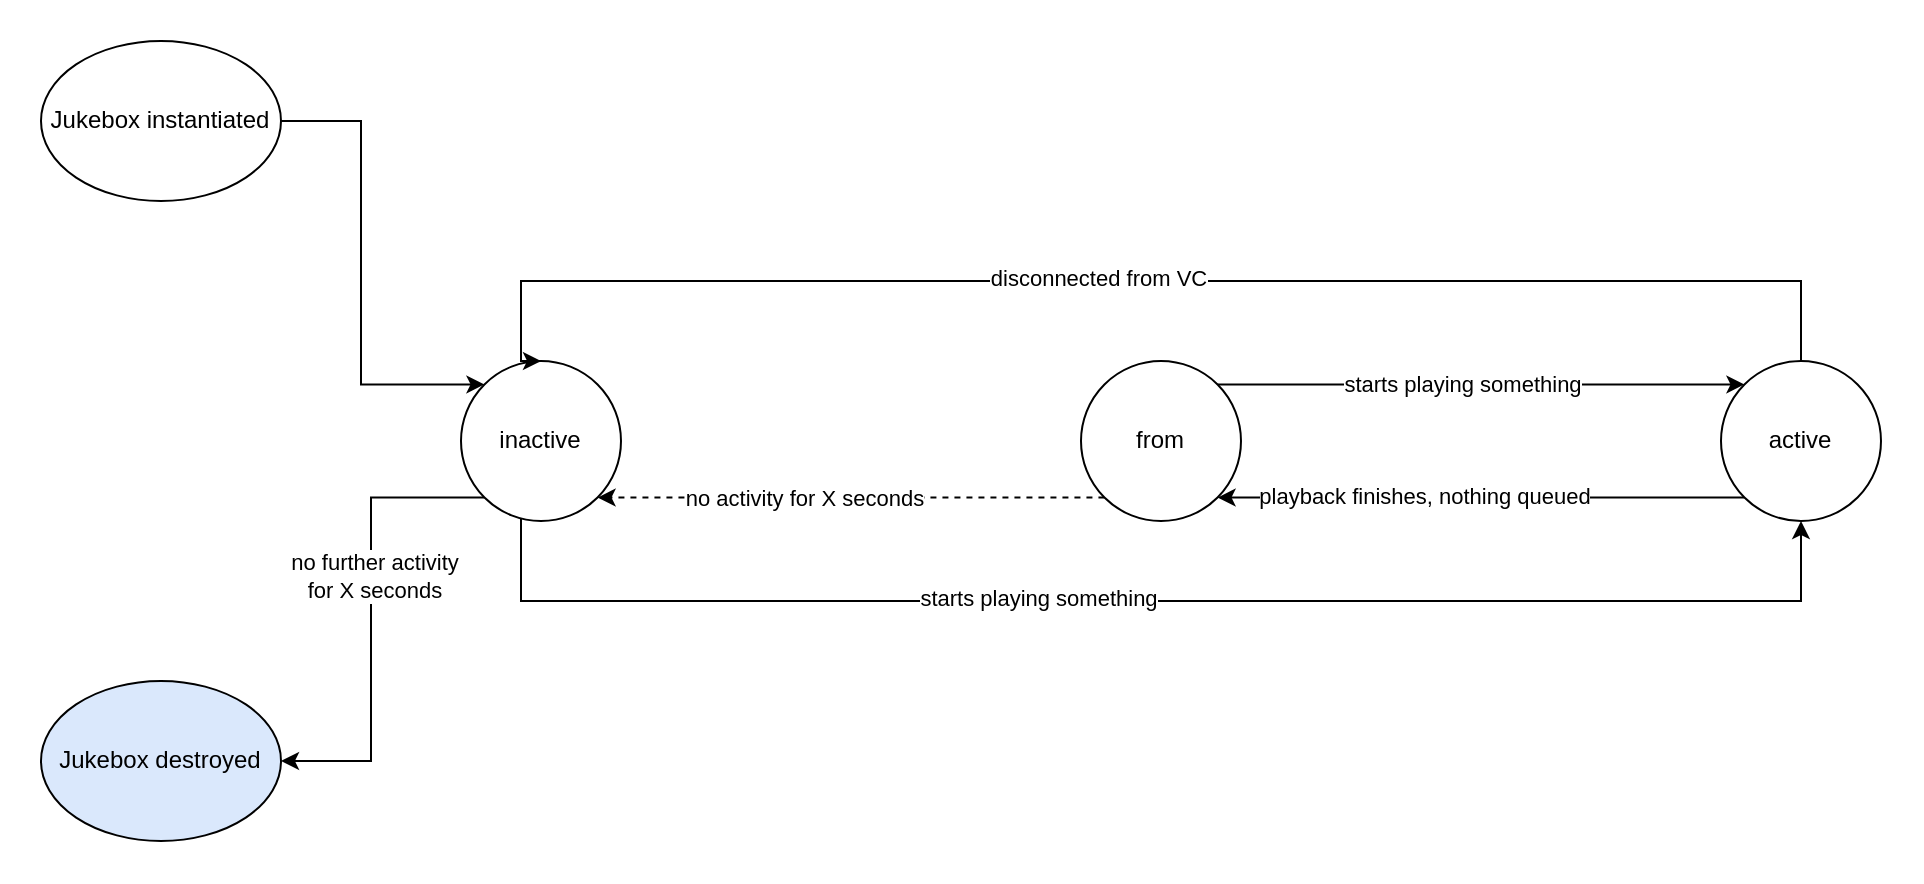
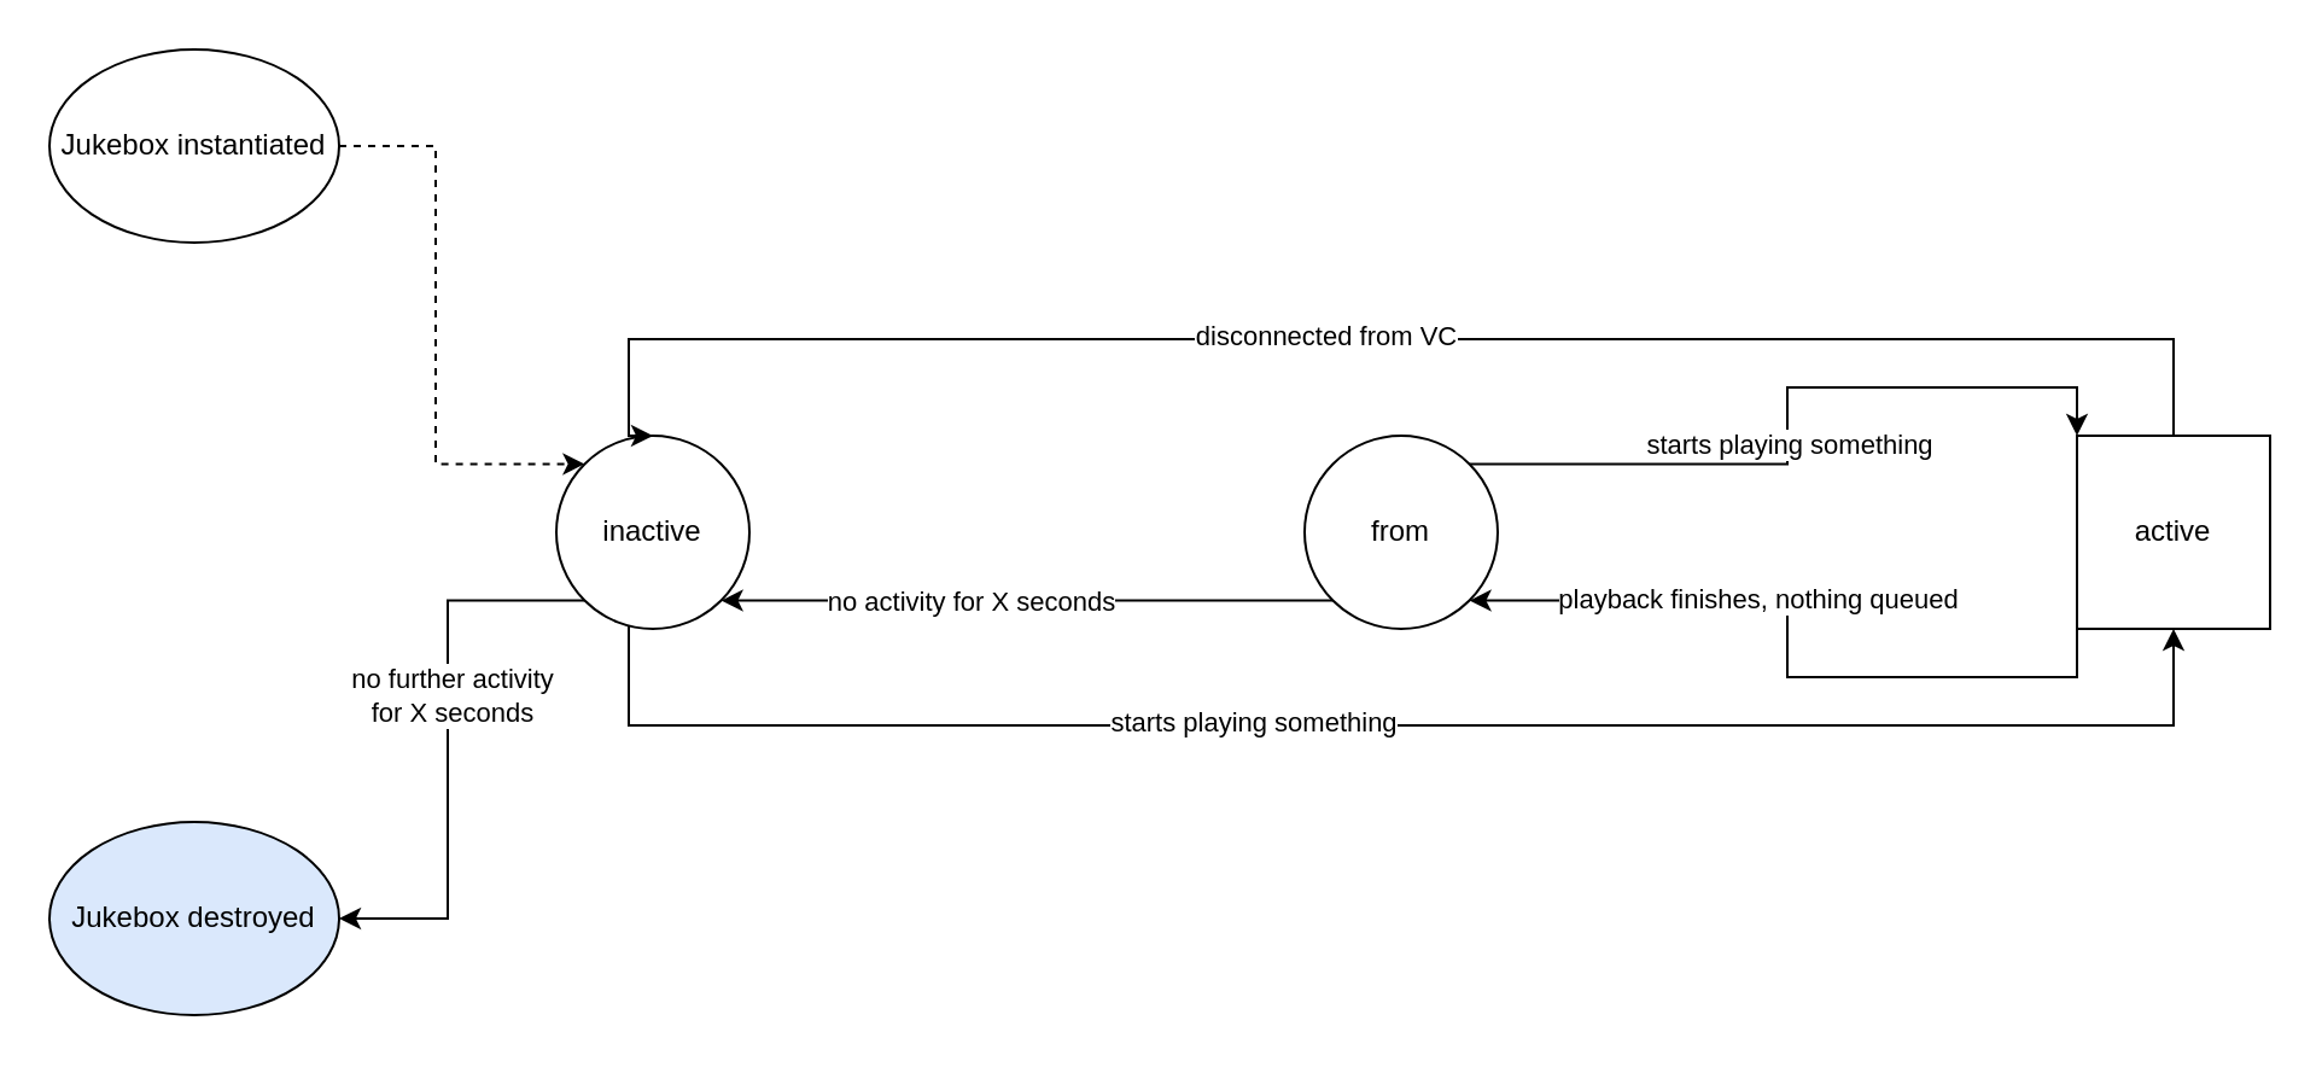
- <mxCell id="17" style="edgeStyle=orthogonalEdgeStyle;rounded=0;orthogonalLoop=1;jettySize=auto;html=1;entryX=0;entryY=0;entryDx=0;entryDy=0;" edge="1" parent="1" source="18" target="6"><mxGeometry relative="1" as="geometry"><Array as="points"><mxPoint y="192" x="180" /></Array></mxGeometry></mxCell>
+ <mxCell id="17" style="edgeStyle=orthogonalEdgeStyle;rounded=0;orthogonalLoop=1;jettySize=auto;html=1;entryX=0;entryY=0;entryDx=0;entryDy=0;dashed=1;" edge="1" parent="1" source="18" target="6"><mxGeometry relative="1" as="geometry"><Array as="points"><mxPoint y="192" x="180" /></Array></mxGeometry></mxCell>
- <mxCell id="16" value="active" style="ellipse;whiteSpace=wrap;html=1;aspect=fixed;" vertex="1" parent="1"><mxGeometry x="860" y="180" width="80" height="80" as="geometry" /></mxCell>
+ <mxCell id="16" value="active" style="whiteSpace=wrap;html=1;aspect=fixed;rounded=0;" vertex="1" parent="1"><mxGeometry x="860" y="180" width="80" height="80" as="geometry" /></mxCell>
- <mxCell id="9" style="edgeStyle=orthogonalEdgeStyle;rounded=0;orthogonalLoop=1;jettySize=auto;html=1;exitX=0;exitY=1;exitDx=0;exitDy=0;entryX=1;entryY=1;entryDx=0;entryDy=0;dashed=1;" edge="1" parent="1" source="11" target="6"><mxGeometry relative="1" as="geometry" /></mxCell>
+ <mxCell id="9" style="edgeStyle=orthogonalEdgeStyle;rounded=0;orthogonalLoop=1;jettySize=auto;html=1;exitX=0;exitY=1;exitDx=0;exitDy=0;entryX=1;entryY=1;entryDx=0;entryDy=0;" edge="1" parent="1" source="11" target="6"><mxGeometry relative="1" as="geometry" /></mxCell>
